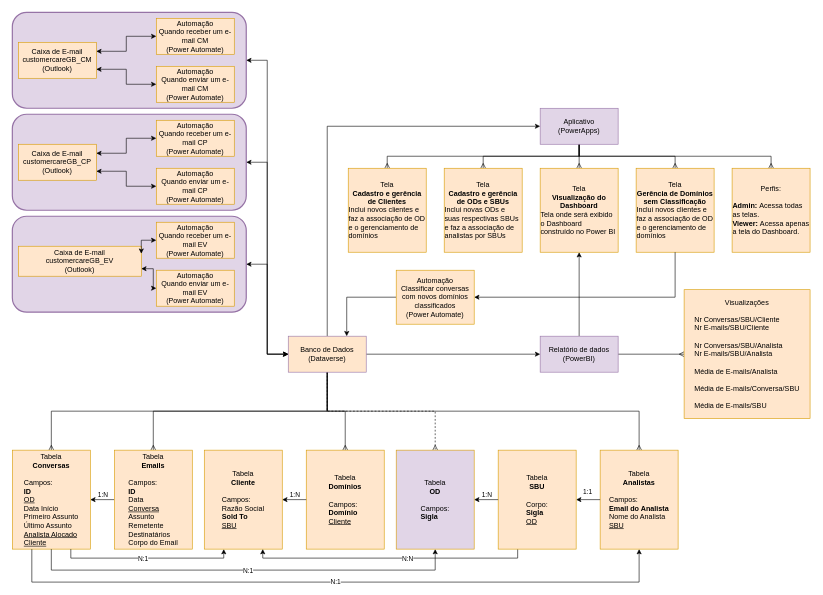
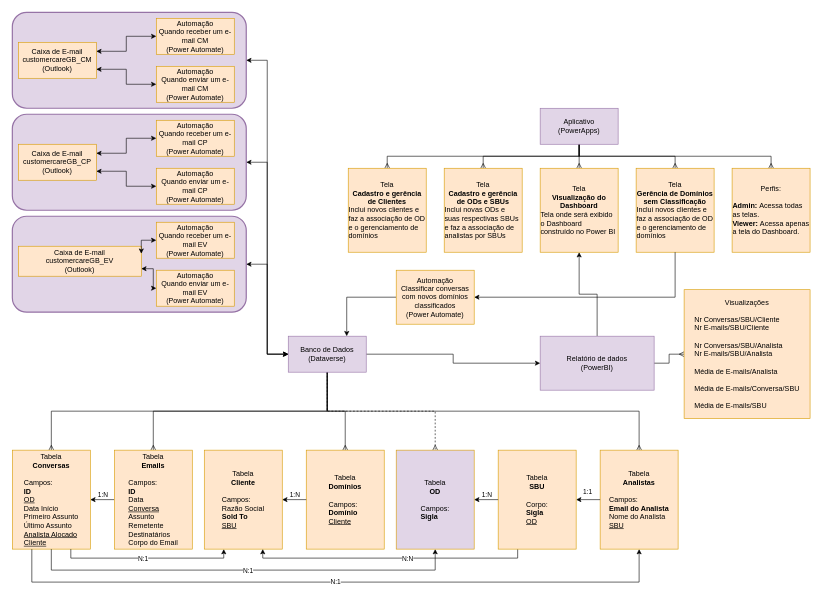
- <mxCell id="19" style="edgeStyle=orthogonalEdgeStyle;rounded=0;orthogonalLoop=1;jettySize=auto;html=1;exitX=0.5;exitY=0;exitDx=0;exitDy=0;entryX=0;entryY=0.5;entryDx=0;entryDy=0;" parent="1" source="20" target="55" edge="1"><mxGeometry relative="1" as="geometry" /></mxCell>
- <mxCell id="20" value="Banco de Dados (Dataverse)" style="rounded=0;whiteSpace=wrap;html=1;fillColor=#ffe6cc;strokeColor=#9673a6;container=0;" parent="1" vertex="1"><mxGeometry x="480" y="560" width="130" height="60" as="geometry" /></mxCell>
+ <mxCell id="20" value="Banco de Dados (Dataverse)" style="rounded=0;whiteSpace=wrap;html=1;fillColor=#e1d5e7;strokeColor=#9673a6;container=0;" parent="1" vertex="1"><mxGeometry x="480" y="560" width="130" height="60" as="geometry" /></mxCell>
- <mxCell id="7" value="Relatório de dados&lt;br&gt;&lt;div&gt;(PowerBI)&lt;/div&gt;" style="rounded=0;whiteSpace=wrap;html=1;fillColor=#e1d5e7;strokeColor=#9673a6;" parent="1" vertex="1"><mxGeometry x="900" y="560" width="130" height="60" as="geometry" /></mxCell>
+ <mxCell id="7" value="Relatório de dados&lt;br&gt;&lt;div&gt;(PowerBI)&lt;/div&gt;" style="rounded=0;whiteSpace=wrap;html=1;fillColor=#e1d5e7;strokeColor=#9673a6;" parent="1" vertex="1"><mxGeometry x="900" y="560" width="190" height="90" as="geometry" /></mxCell>
